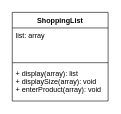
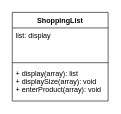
- <mxCell id="3" value="list: array" style="text;strokeColor=none;fillColor=none;align=left;verticalAlign=top;spacingLeft=4;spacingRight=4;overflow=hidden;rotatable=0;points=[[0,0.5],[1,0.5]];portConstraint=eastwest;" vertex="1" parent="2"><mxGeometry y="26" width="160" height="54" as="geometry" /></mxCell>
+ <mxCell id="3" value="list: display" style="text;strokeColor=none;fillColor=none;align=left;verticalAlign=top;spacingLeft=4;spacingRight=4;overflow=hidden;rotatable=0;points=[[0,0.5],[1,0.5]];portConstraint=eastwest;" vertex="1" parent="2"><mxGeometry y="26" width="160" height="54" as="geometry" /></mxCell>
